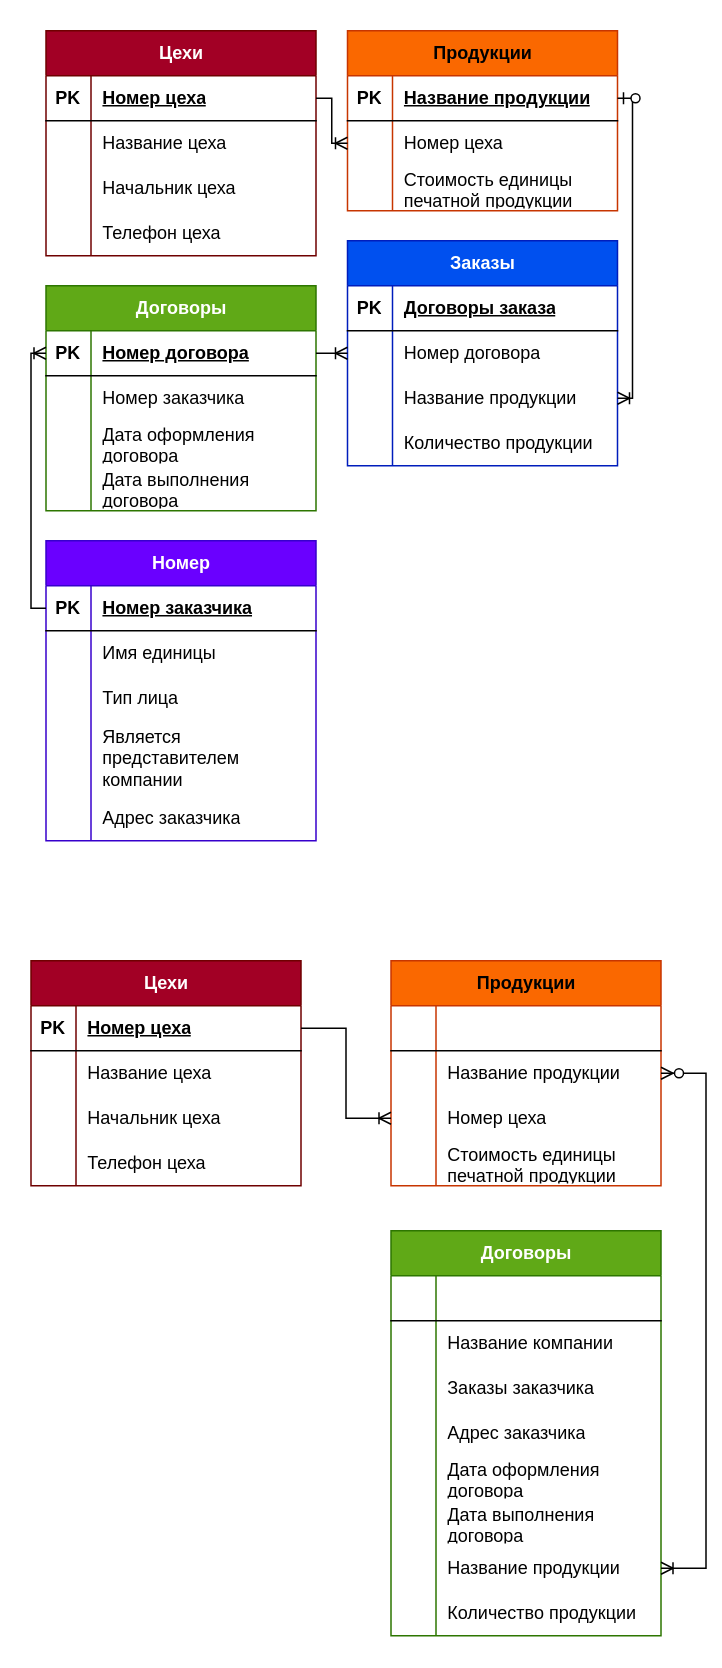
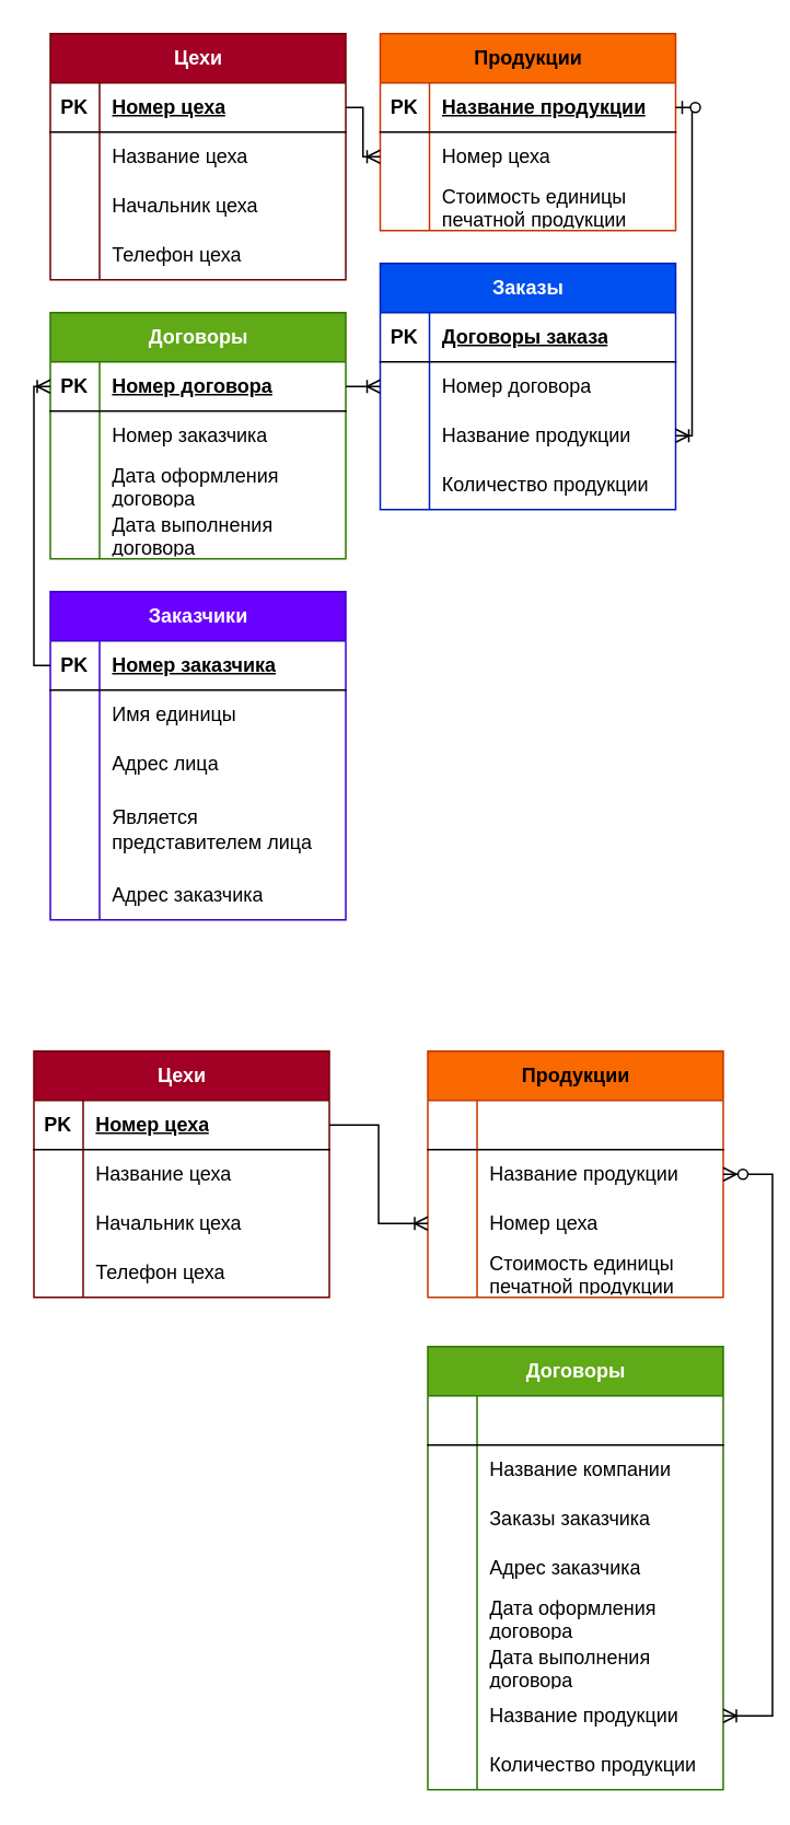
- <mxCell id="51" value="Номер" style="shape=table;startSize=30;container=1;collapsible=1;childLayout=tableLayout;fixedRows=1;rowLines=0;fontStyle=1;align=center;resizeLast=1;html=1;fillColor=#6a00ff;fontColor=#ffffff;strokeColor=#3700CC;" parent="1" vertex="1"><mxGeometry x="30" y="360" width="180" height="200" as="geometry" /></mxCell>
+ <mxCell id="51" value="Заказчики" style="shape=table;startSize=30;container=1;collapsible=1;childLayout=tableLayout;fixedRows=1;rowLines=0;fontStyle=1;align=center;resizeLast=1;html=1;fillColor=#6a00ff;fontColor=#ffffff;strokeColor=#3700CC;" parent="1" vertex="1"><mxGeometry x="30" y="360" width="180" height="200" as="geometry" /></mxCell>
- <mxCell id="60" value="Тип лица" style="shape=partialRectangle;connectable=0;fillColor=none;top=0;left=0;bottom=0;right=0;align=left;spacingLeft=6;overflow=hidden;whiteSpace=wrap;html=1;" parent="58" vertex="1"><mxGeometry x="30" width="150" height="30" as="geometry"><mxRectangle width="150" height="30" as="alternateBounds" /></mxGeometry></mxCell>
+ <mxCell id="60" value="Адрес лица" style="shape=partialRectangle;connectable=0;fillColor=none;top=0;left=0;bottom=0;right=0;align=left;spacingLeft=6;overflow=hidden;whiteSpace=wrap;html=1;" parent="58" vertex="1"><mxGeometry x="30" width="150" height="30" as="geometry"><mxRectangle width="150" height="30" as="alternateBounds" /></mxGeometry></mxCell>
- <mxCell id="63" value="Является представителем компании" style="shape=partialRectangle;connectable=0;fillColor=none;top=0;left=0;bottom=0;right=0;align=left;spacingLeft=6;overflow=hidden;whiteSpace=wrap;html=1;" parent="61" vertex="1"><mxGeometry x="30" width="150" height="50" as="geometry"><mxRectangle width="150" height="50" as="alternateBounds" /></mxGeometry></mxCell>
+ <mxCell id="63" value="Является представителем лица" style="shape=partialRectangle;connectable=0;fillColor=none;top=0;left=0;bottom=0;right=0;align=left;spacingLeft=6;overflow=hidden;whiteSpace=wrap;html=1;" parent="61" vertex="1"><mxGeometry x="30" width="150" height="50" as="geometry"><mxRectangle width="150" height="50" as="alternateBounds" /></mxGeometry></mxCell>
